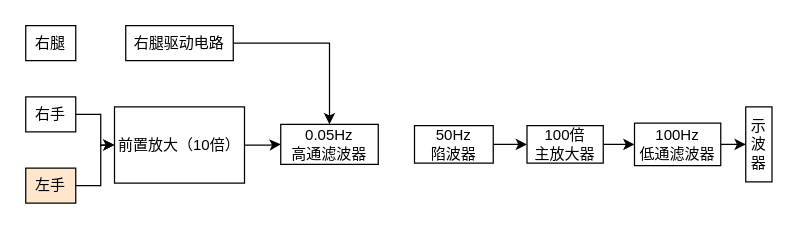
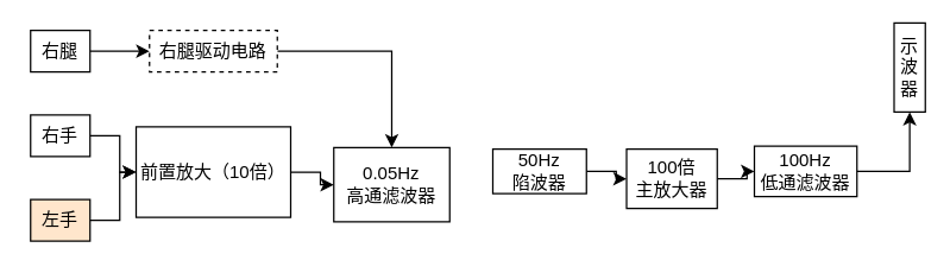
+ <mxCell id="14" value="" style="edgeStyle=orthogonalEdgeStyle;rounded=0;orthogonalLoop=1;jettySize=auto;html=1;" edge="1" parent="1" source="15" target="13"><mxGeometry relative="1" as="geometry" /></mxCell>
- <mxCell id="13" value="右腿驱动电路" style="rounded=0;whiteSpace=wrap;html=1;" vertex="1" parent="1"><mxGeometry x="100" y="20" width="86" height="28" as="geometry" /></mxCell>
+ <mxCell id="13" value="右腿驱动电路" style="rounded=0;whiteSpace=wrap;html=1;dashed=1;" vertex="1" parent="1"><mxGeometry x="100" y="20" width="86" height="28" as="geometry" /></mxCell>
- <mxCell id="9" value="&lt;div&gt;0.05Hz&lt;/div&gt;&lt;div&gt;高通滤波器&lt;/div&gt;" style="rounded=0;whiteSpace=wrap;html=1;" vertex="1" parent="1"><mxGeometry x="224" y="99" width="78" height="32" as="geometry" /></mxCell>
+ <mxCell id="9" value="&lt;div&gt;0.05Hz&lt;/div&gt;&lt;div&gt;高通滤波器&lt;/div&gt;" style="rounded=0;whiteSpace=wrap;html=1;" vertex="1" parent="1"><mxGeometry x="224" y="99" width="78" height="50" as="geometry" /></mxCell>
- <mxCell id="6" value="&lt;div&gt;100倍&lt;/div&gt;&lt;div&gt;主放大器&lt;/div&gt;" style="rounded=0;whiteSpace=wrap;html=1;" vertex="1" parent="1"><mxGeometry x="421" y="100" width="61" height="30" as="geometry" /></mxCell>
+ <mxCell id="6" value="&lt;div&gt;100倍&lt;/div&gt;&lt;div&gt;主放大器&lt;/div&gt;" style="rounded=0;whiteSpace=wrap;html=1;" vertex="1" parent="1"><mxGeometry x="421" y="100" width="61" height="40" as="geometry" /></mxCell>
- <mxCell id="2" value="示波器" style="rounded=0;whiteSpace=wrap;html=1;" vertex="1" parent="1"><mxGeometry x="596" y="85" width="21" height="60" as="geometry" /></mxCell>
+ <mxCell id="2" value="示波器" style="rounded=0;whiteSpace=wrap;html=1;" vertex="1" parent="1"><mxGeometry x="601" y="15" width="21" height="60" as="geometry" /></mxCell>
